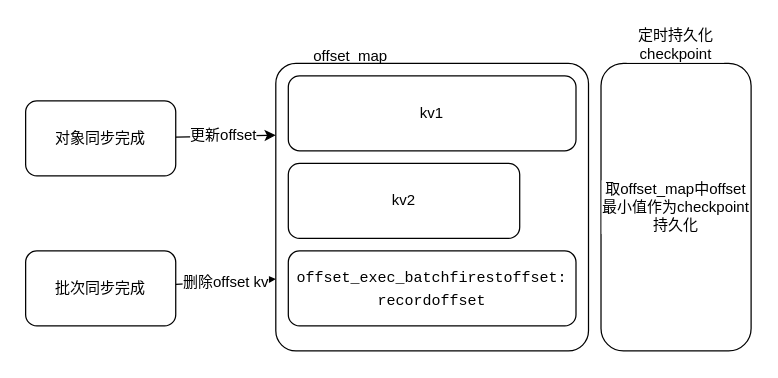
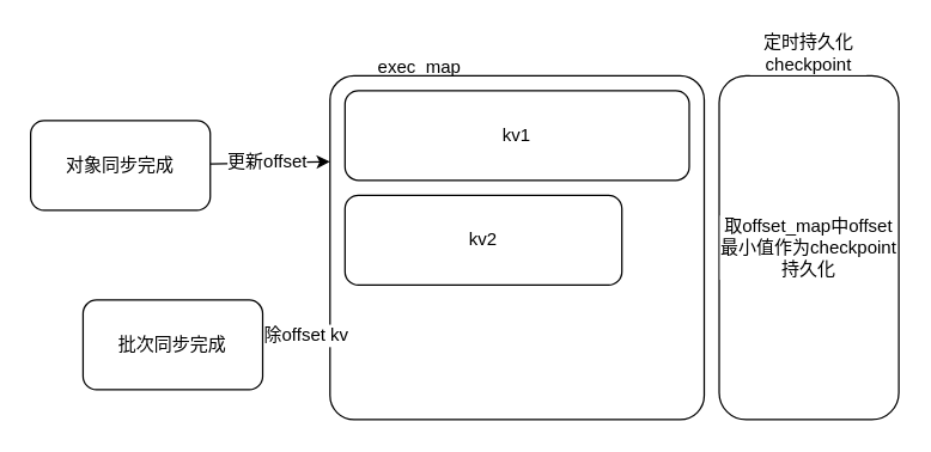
- <mxCell id="3" value="offset_map" style="text;html=1;strokeColor=none;fillColor=none;align=center;verticalAlign=middle;whiteSpace=wrap;rounded=0;" vertex="1" parent="1"><mxGeometry x="250" y="30" width="60" height="30" as="geometry" /></mxCell>
+ <mxCell id="3" value="exec_map" style="text;html=1;strokeColor=none;fillColor=none;align=center;verticalAlign=middle;whiteSpace=wrap;rounded=0;" vertex="1" parent="1"><mxGeometry x="250" y="30" width="60" height="30" as="geometry" /></mxCell>
- <mxCell id="11" value="批次同步完成" style="rounded=1;whiteSpace=wrap;html=1;labelBackgroundColor=#FFFFFF;fontSize=12;fontColor=#000000;" vertex="1" parent="1"><mxGeometry x="20" y="200" width="120" height="60" as="geometry" /></mxCell>
+ <mxCell id="11" value="批次同步完成" style="rounded=1;whiteSpace=wrap;html=1;labelBackgroundColor=#FFFFFF;fontSize=12;fontColor=#000000;" vertex="1" parent="1"><mxGeometry x="55" y="200" width="120" height="60" as="geometry" /></mxCell>
- <mxCell id="6" value="&lt;div style=&quot;font-family: Menlo, &amp;quot;JetBrains Mono&amp;quot;, &amp;quot;Courier New&amp;quot;, monospace, Menlo, Monaco, &amp;quot;Courier New&amp;quot;, monospace; line-height: 21px;&quot;&gt;&lt;span style=&quot;background-color: rgb(255, 255, 255);&quot;&gt;&lt;font style=&quot;font-size: 12px;&quot;&gt;offset_exec_batchfirestoffset:&lt;/font&gt;&lt;/span&gt;&lt;/div&gt;&lt;span style=&quot;font-family: Menlo, &amp;quot;JetBrains Mono&amp;quot;, &amp;quot;Courier New&amp;quot;, monospace, Menlo, Monaco, &amp;quot;Courier New&amp;quot;, monospace; background-color: rgb(255, 255, 255);&quot;&gt;recordoffset&lt;/span&gt;" style="rounded=1;whiteSpace=wrap;html=1;" vertex="1" parent="1"><mxGeometry x="230" y="200" width="230" height="60" as="geometry" /></mxCell>
